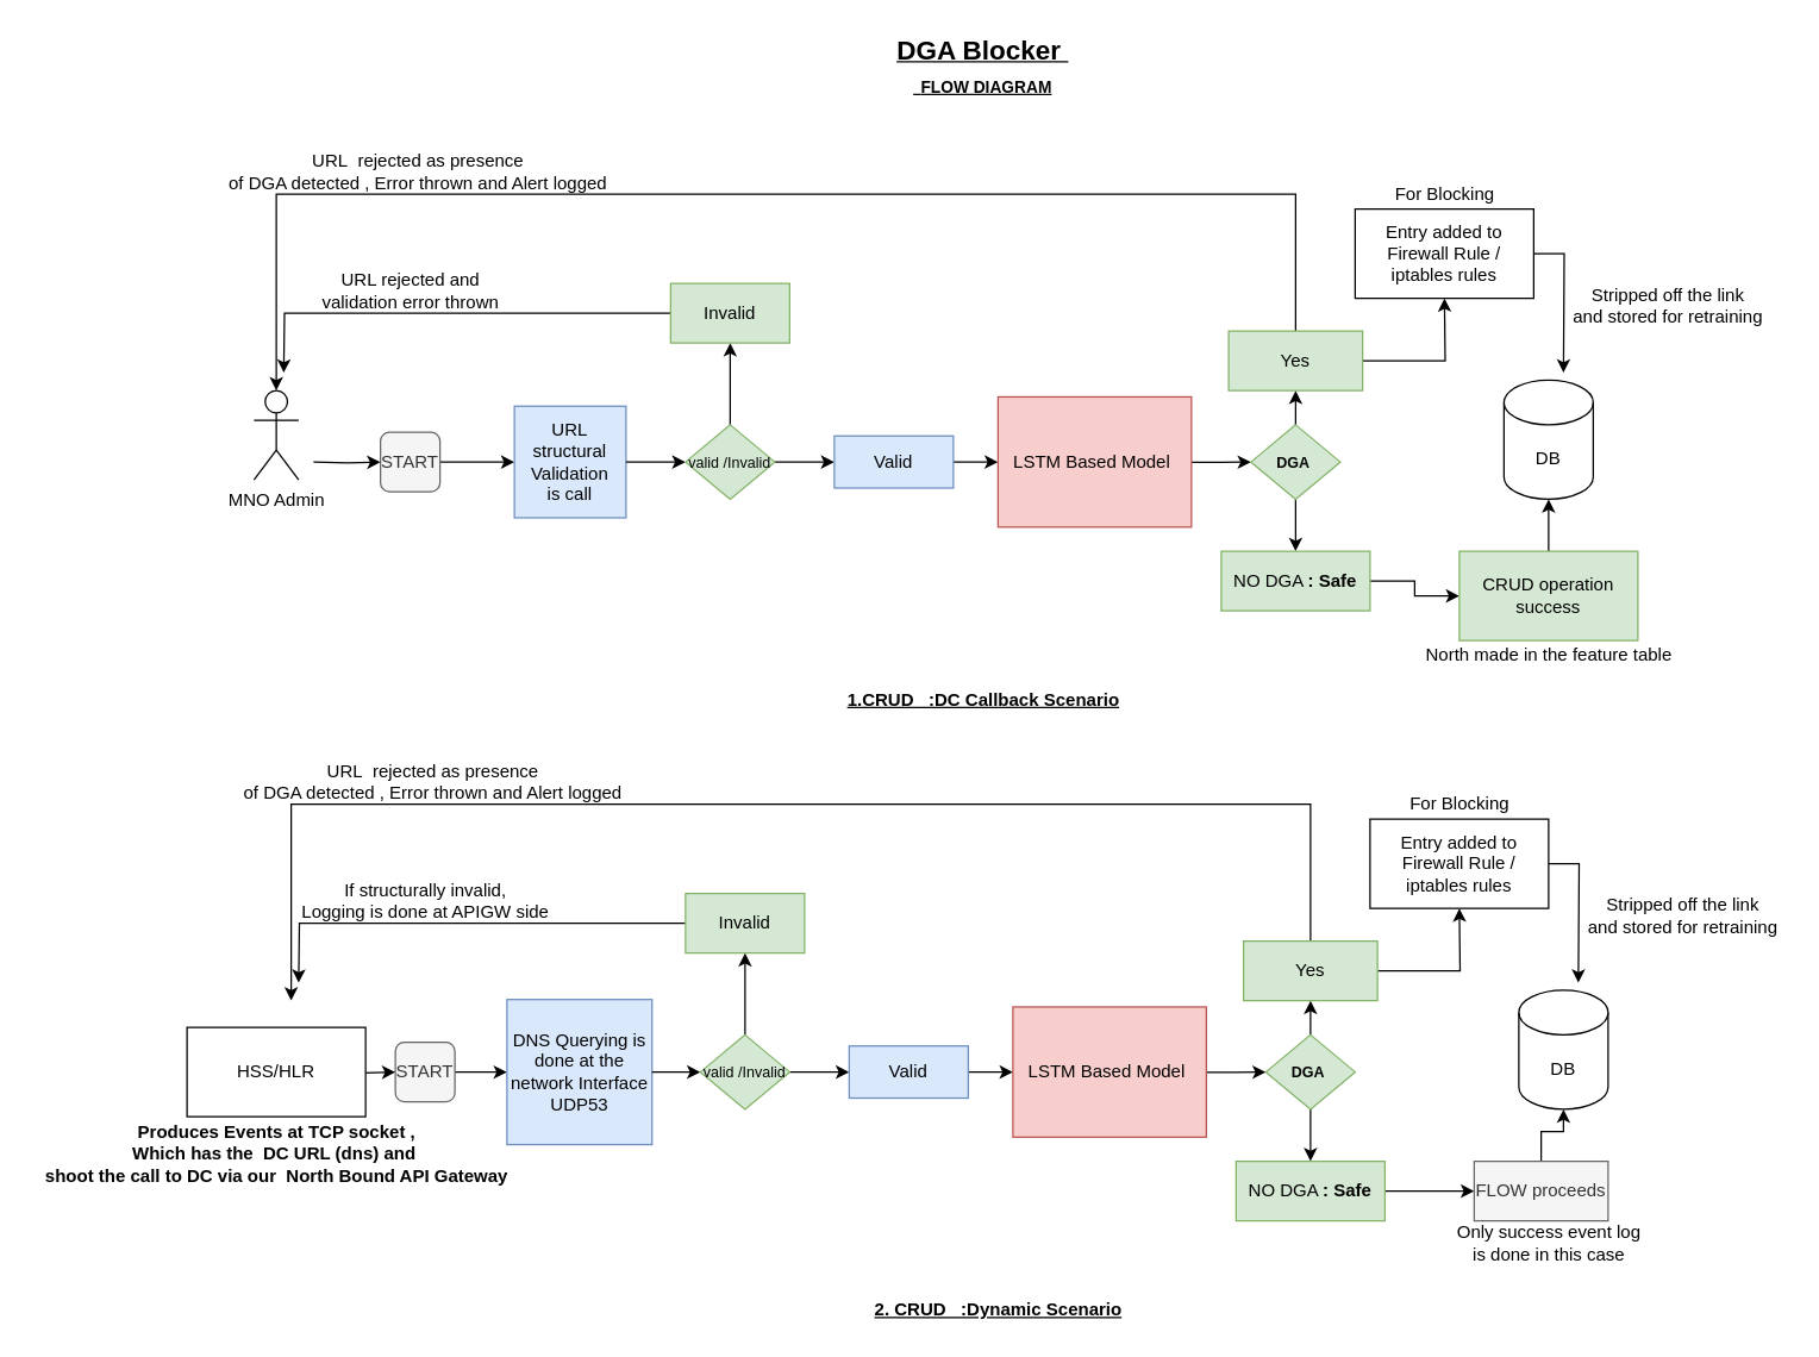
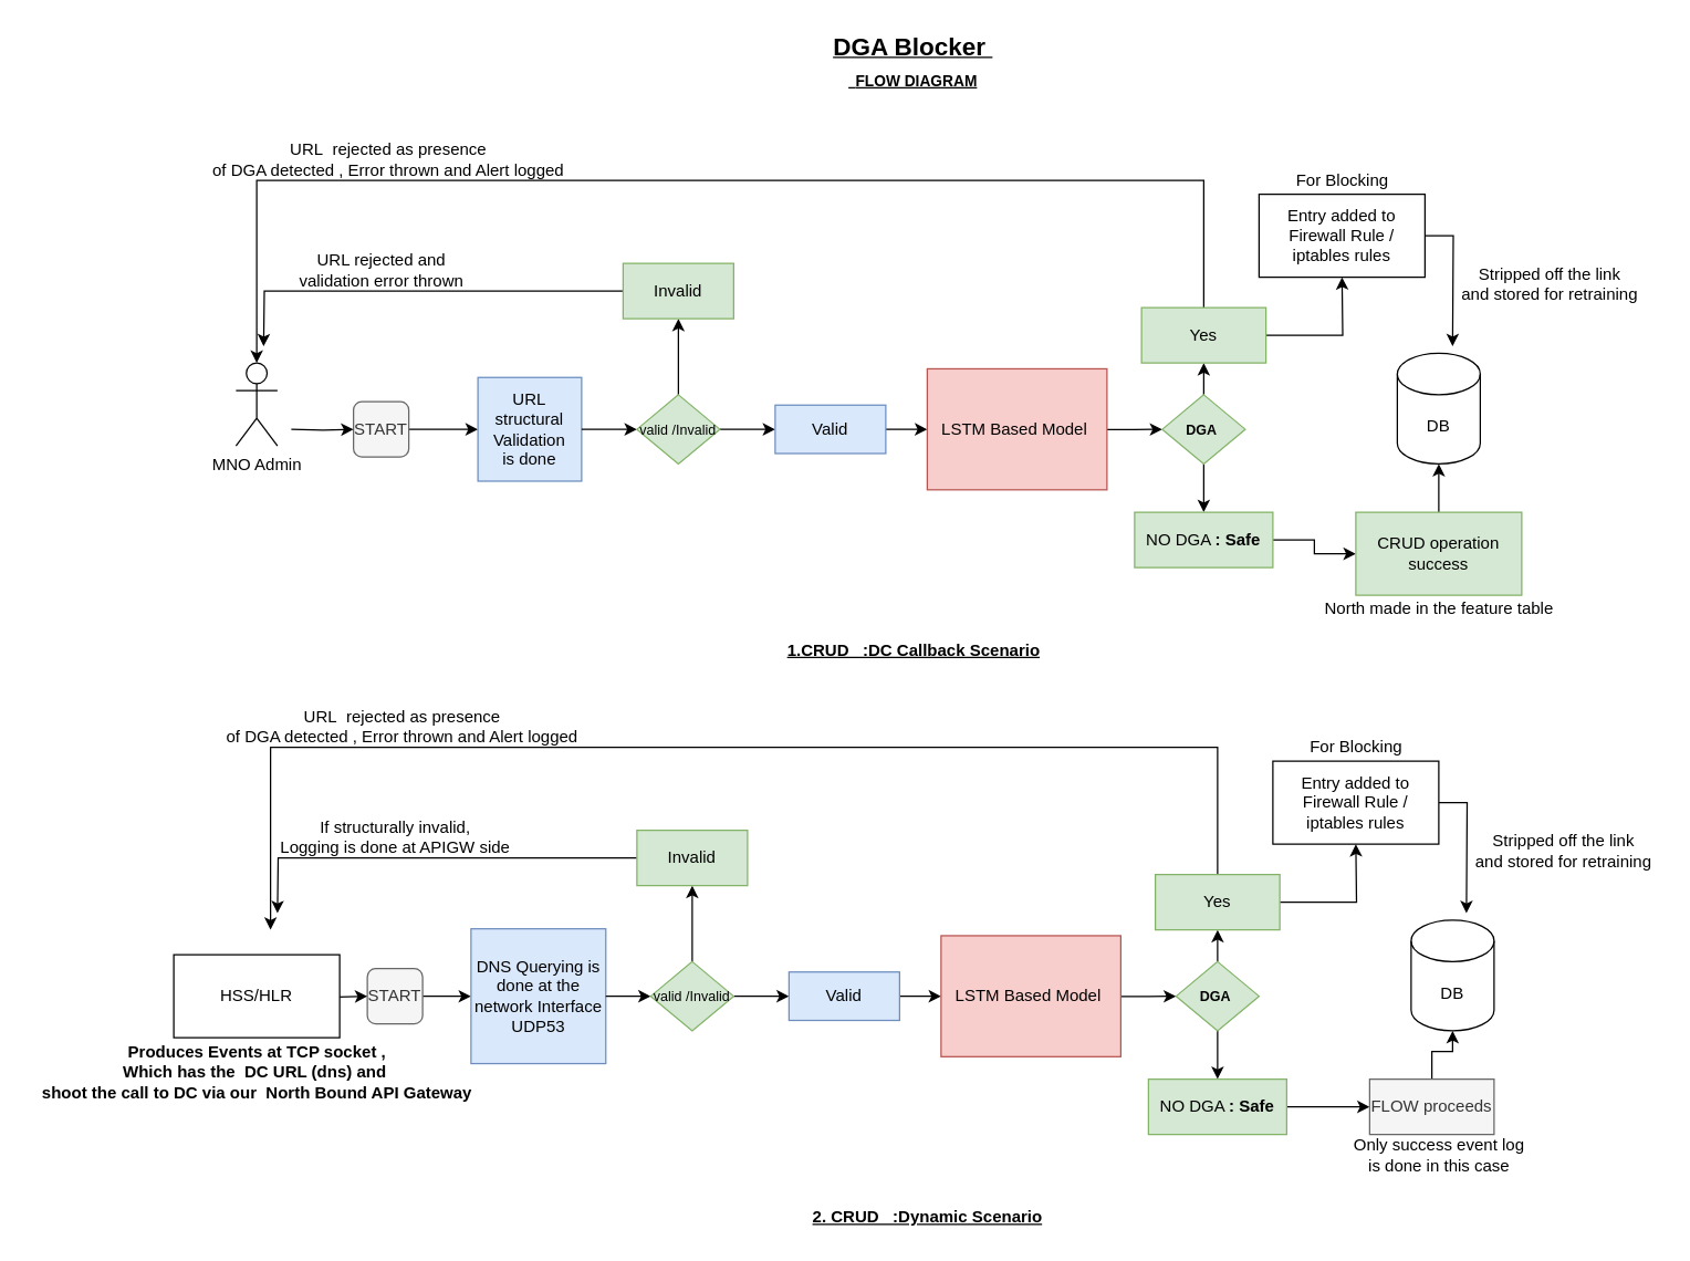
- <mxCell id="5" value="URL structural Validation&lt;br&gt;is call" style="whiteSpace=wrap;html=1;aspect=fixed;fillColor=#dae8fc;strokeColor=#6c8ebf;" parent="1" vertex="1"><mxGeometry x="345" y="272.5" width="75" height="75" as="geometry" /></mxCell>
+ <mxCell id="5" value="URL structural Validation&lt;br&gt;is done" style="whiteSpace=wrap;html=1;aspect=fixed;fillColor=#dae8fc;strokeColor=#6c8ebf;" parent="1" vertex="1"><mxGeometry x="345" y="272.5" width="75" height="75" as="geometry" /></mxCell>
